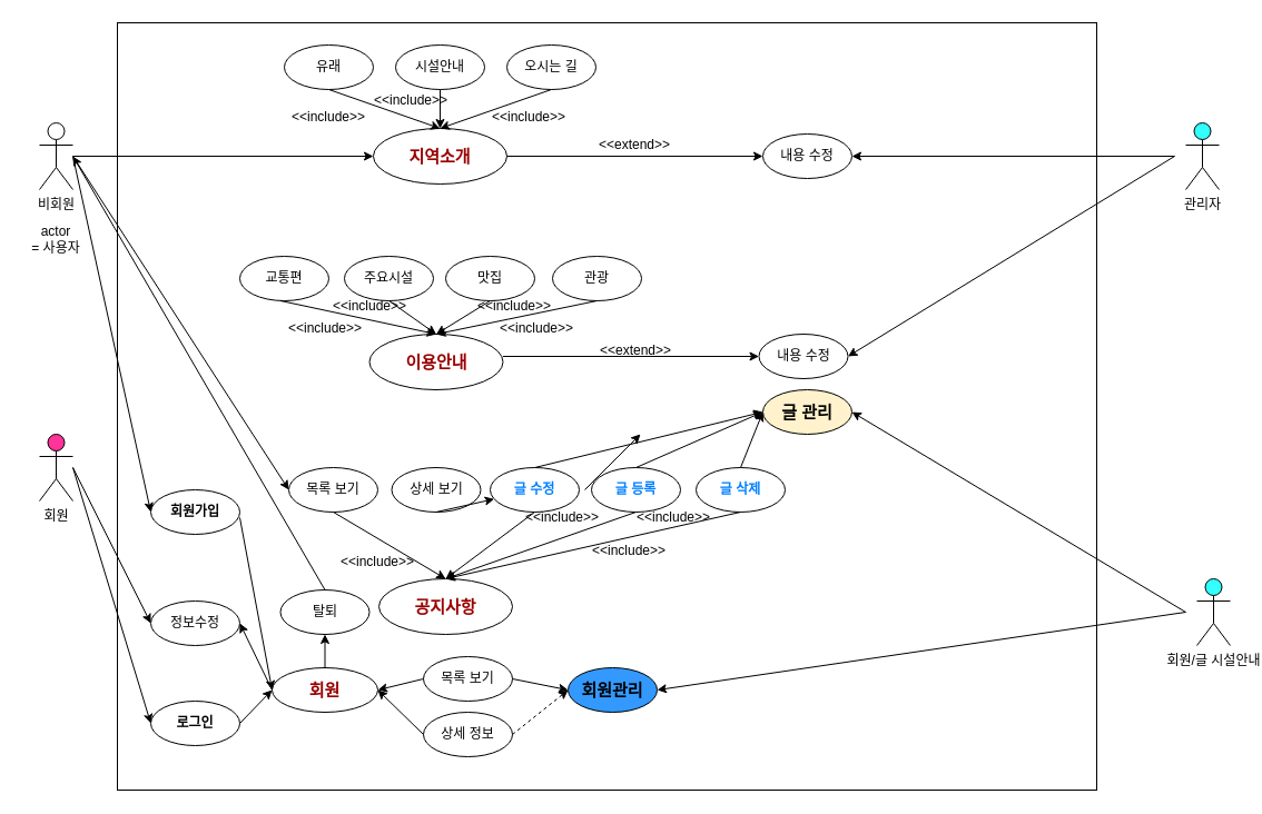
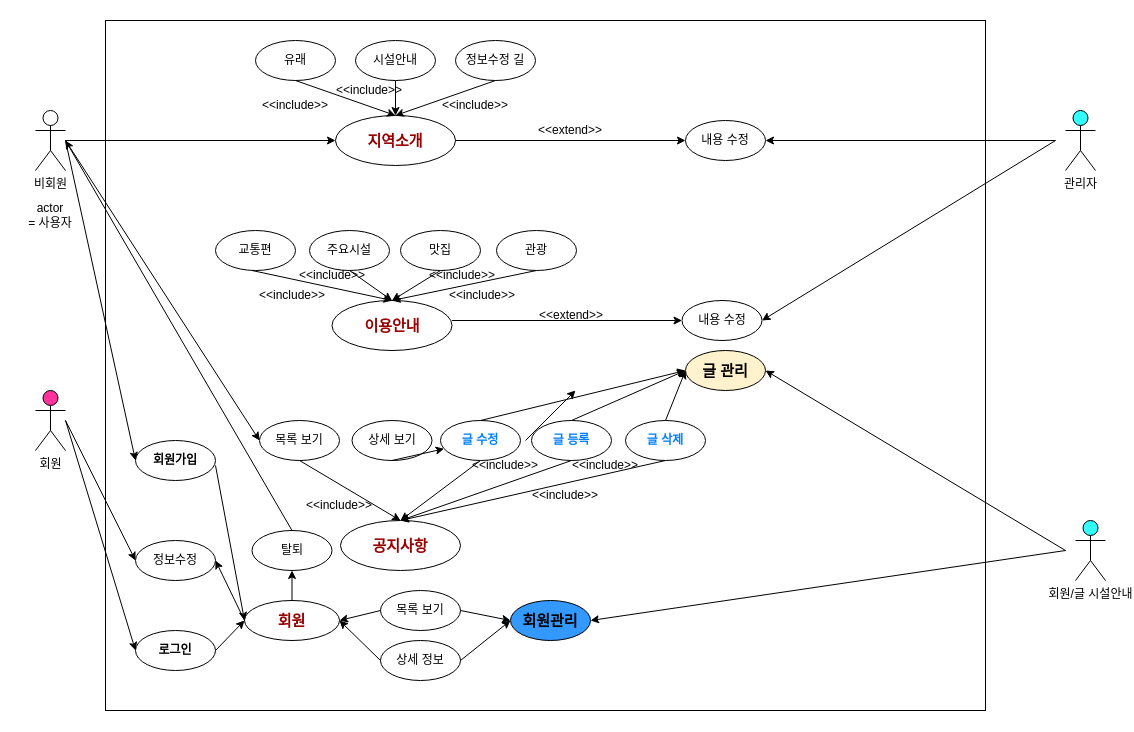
- <mxCell id="10" value="오시는 길" style="ellipse;whiteSpace=wrap;html=1;" parent="1" vertex="1"><mxGeometry x="455" y="40" width="80" height="40" as="geometry" /></mxCell>
+ <mxCell id="10" value="정보수정 길" style="ellipse;whiteSpace=wrap;html=1;" parent="1" vertex="1"><mxGeometry x="455" y="40" width="80" height="40" as="geometry" /></mxCell>
- <mxCell id="79" value="" style="endArrow=classic;html=1;rounded=0;exitX=1;exitY=0.5;exitDx=0;exitDy=0;entryX=0;entryY=0.5;entryDx=0;entryDy=0;dashed=1;" parent="1" source="75" target="67" edge="1"><mxGeometry width="50" height="50" relative="1" as="geometry"><mxPoint x="565" y="760" as="sourcePoint" /><mxPoint x="615" y="710" as="targetPoint" /></mxGeometry></mxCell>
+ <mxCell id="79" value="" style="endArrow=classic;html=1;rounded=0;exitX=1;exitY=0.5;exitDx=0;exitDy=0;entryX=0;entryY=0.5;entryDx=0;entryDy=0;" parent="1" source="75" target="67" edge="1"><mxGeometry width="50" height="50" relative="1" as="geometry"><mxPoint x="565" y="760" as="sourcePoint" /><mxPoint x="615" y="710" as="targetPoint" /></mxGeometry></mxCell>
